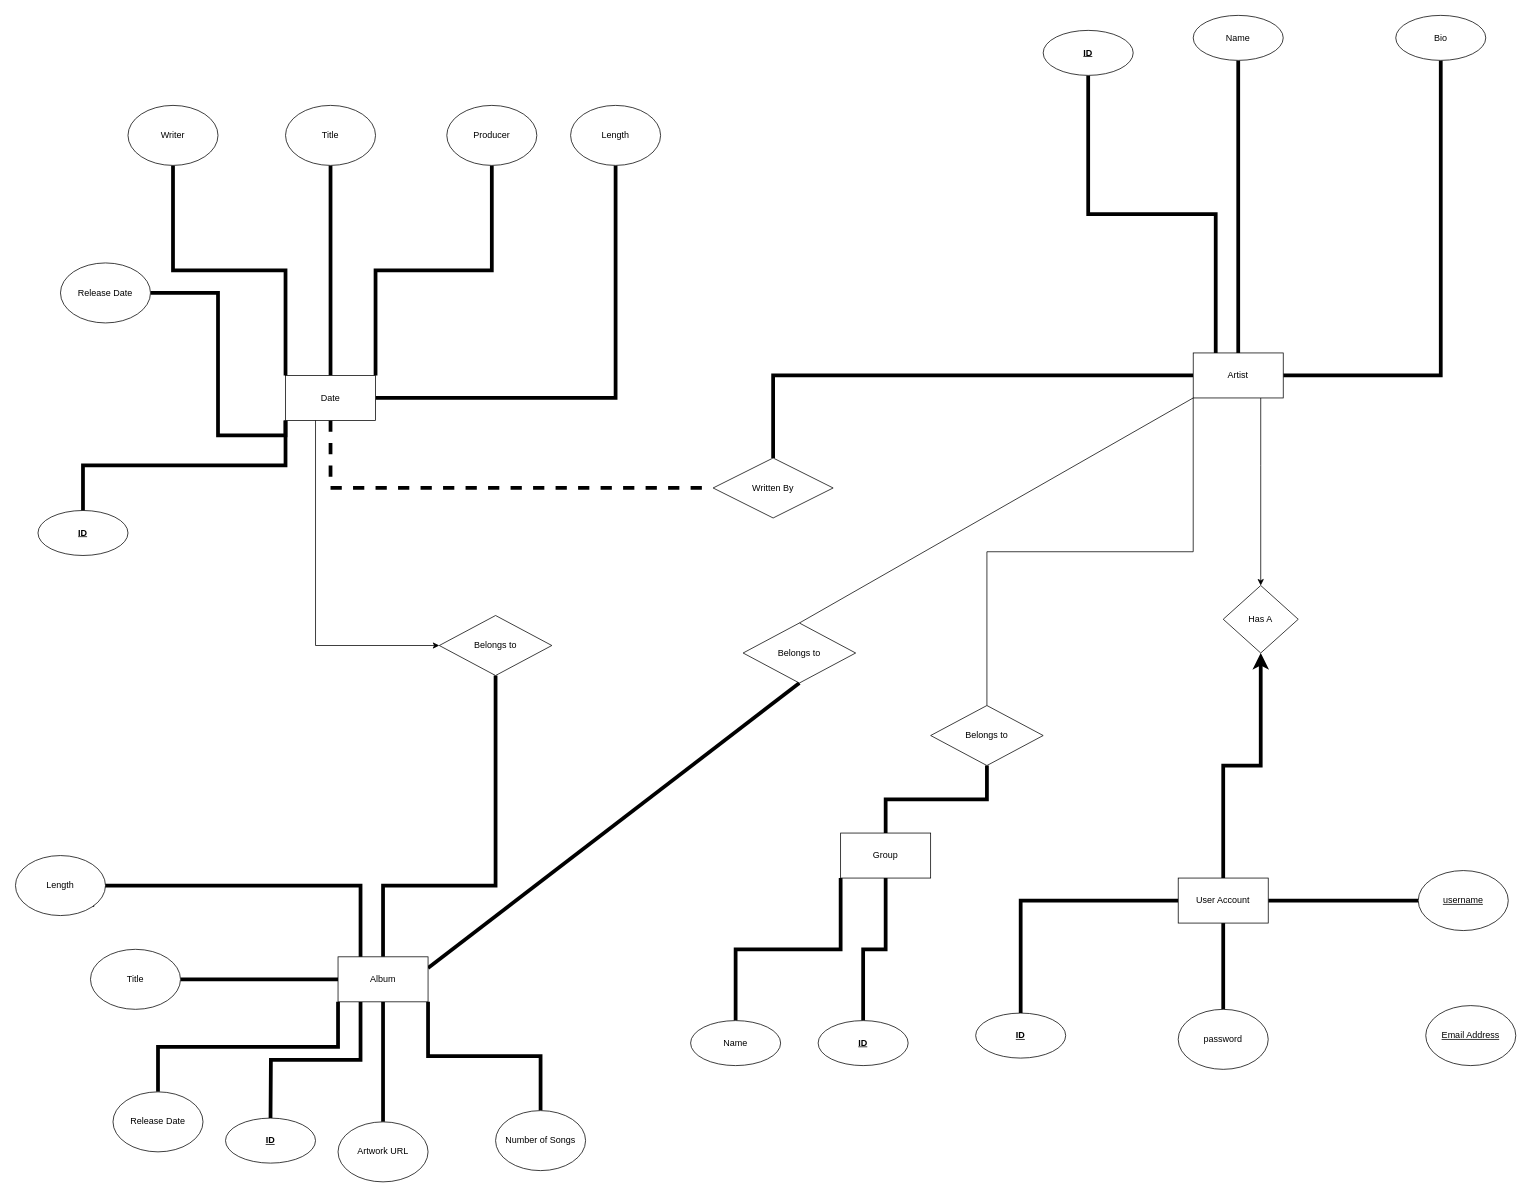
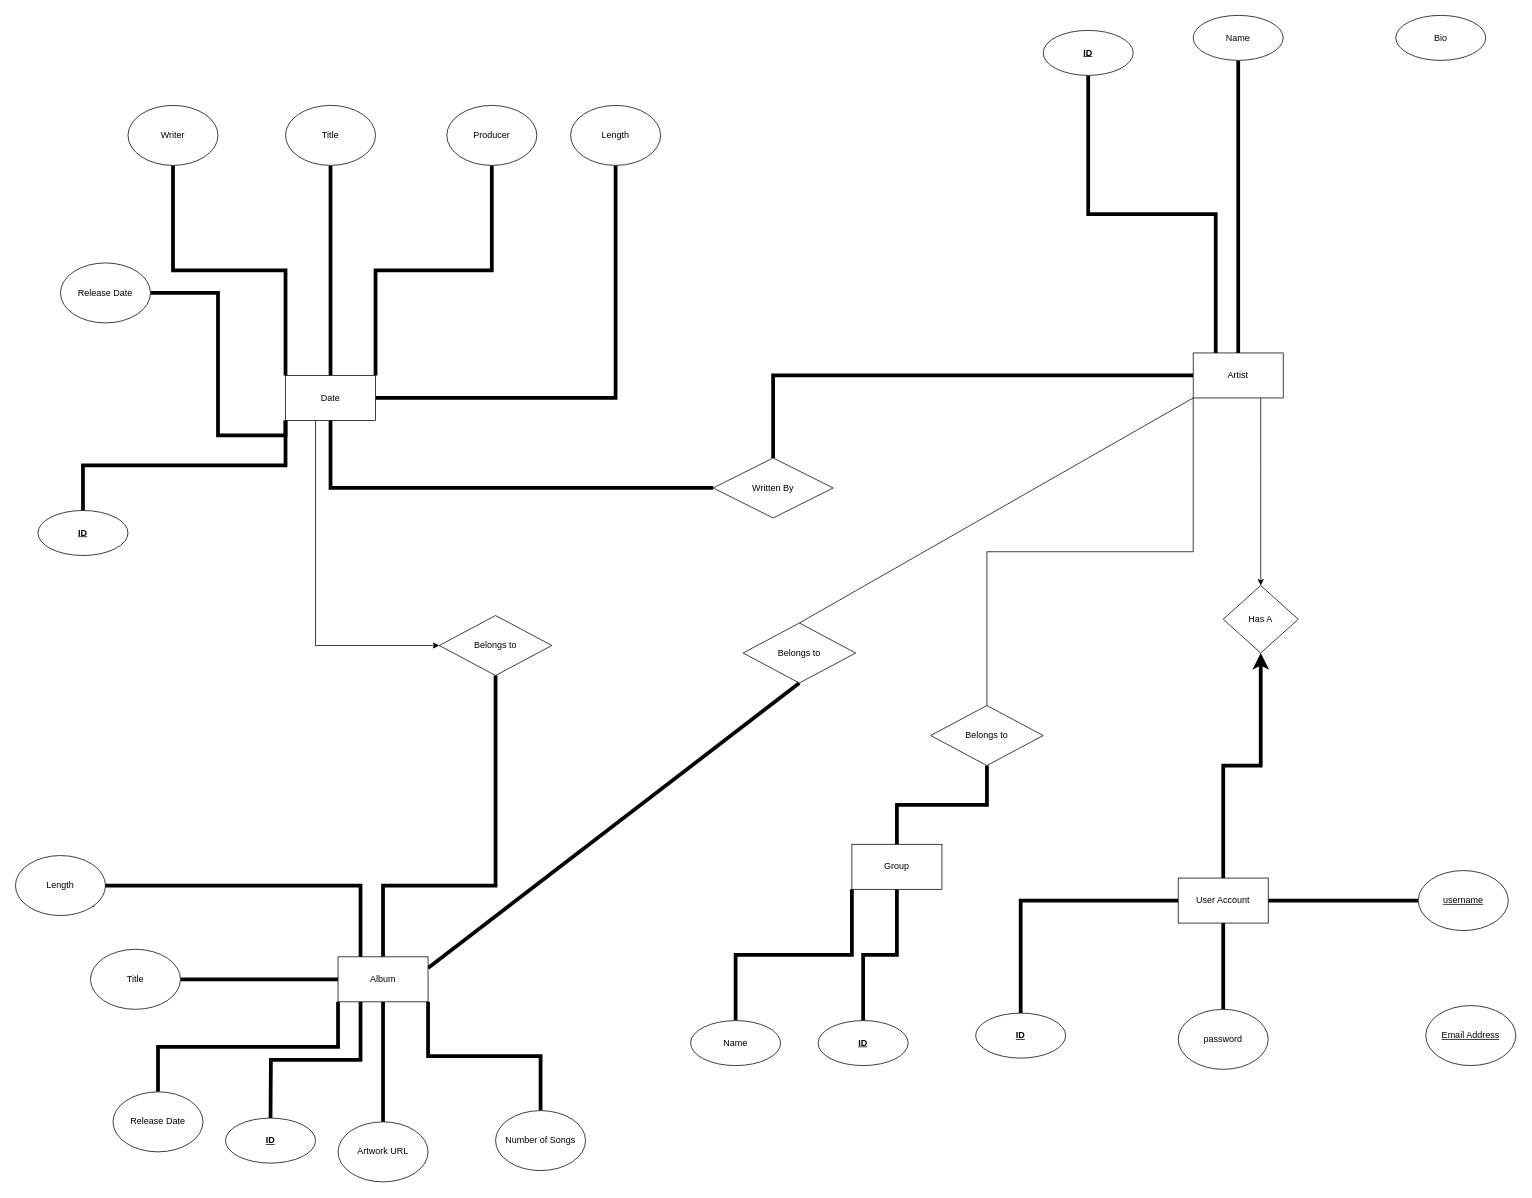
- <mxCell id="27" value="" style="edgeStyle=orthogonalEdgeStyle;rounded=0;orthogonalLoop=1;jettySize=auto;html=1;endArrow=none;endFill=0;strokeWidth=5;" parent="1" source="32" target="34" edge="1"><mxGeometry relative="1" as="geometry" /></mxCell>
- <mxCell id="4" value="" style="edgeStyle=orthogonalEdgeStyle;rounded=0;orthogonalLoop=1;jettySize=auto;html=1;endArrow=none;endFill=0;strokeWidth=5;dashed=1;" parent="1" source="9" target="25" edge="1"><mxGeometry relative="1" as="geometry"><Array as="points"><mxPoint x="440" y="650" /></Array></mxGeometry></mxCell>
+ <mxCell id="4" value="" style="edgeStyle=orthogonalEdgeStyle;rounded=0;orthogonalLoop=1;jettySize=auto;html=1;endArrow=none;endFill=0;strokeWidth=5;" parent="1" source="9" target="25" edge="1"><mxGeometry relative="1" as="geometry"><Array as="points"><mxPoint x="440" y="650" /></Array></mxGeometry></mxCell>
- <mxCell id="53" value="Group" style="rounded=0;whiteSpace=wrap;html=1;" parent="1" vertex="1"><mxGeometry x="1120" y="1110" width="120" height="60" as="geometry" /></mxCell>
+ <mxCell id="53" value="Group" style="rounded=0;whiteSpace=wrap;html=1;" parent="1" vertex="1"><mxGeometry x="1135" y="1125" width="120" height="60" as="geometry" /></mxCell>
